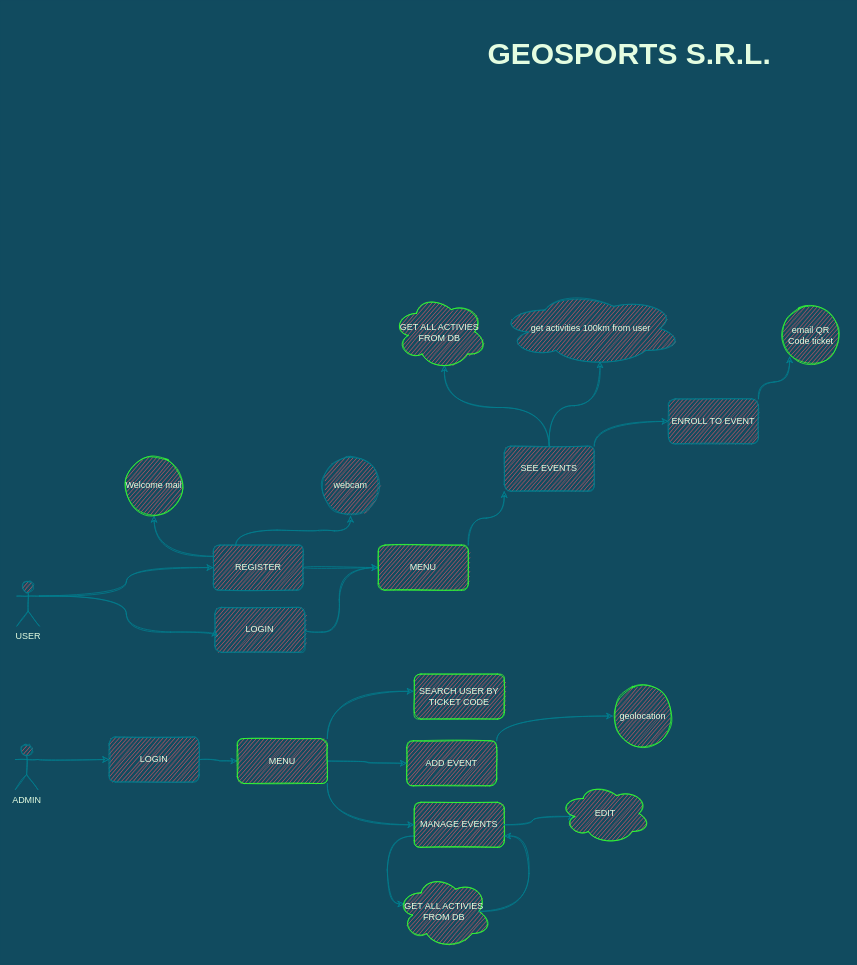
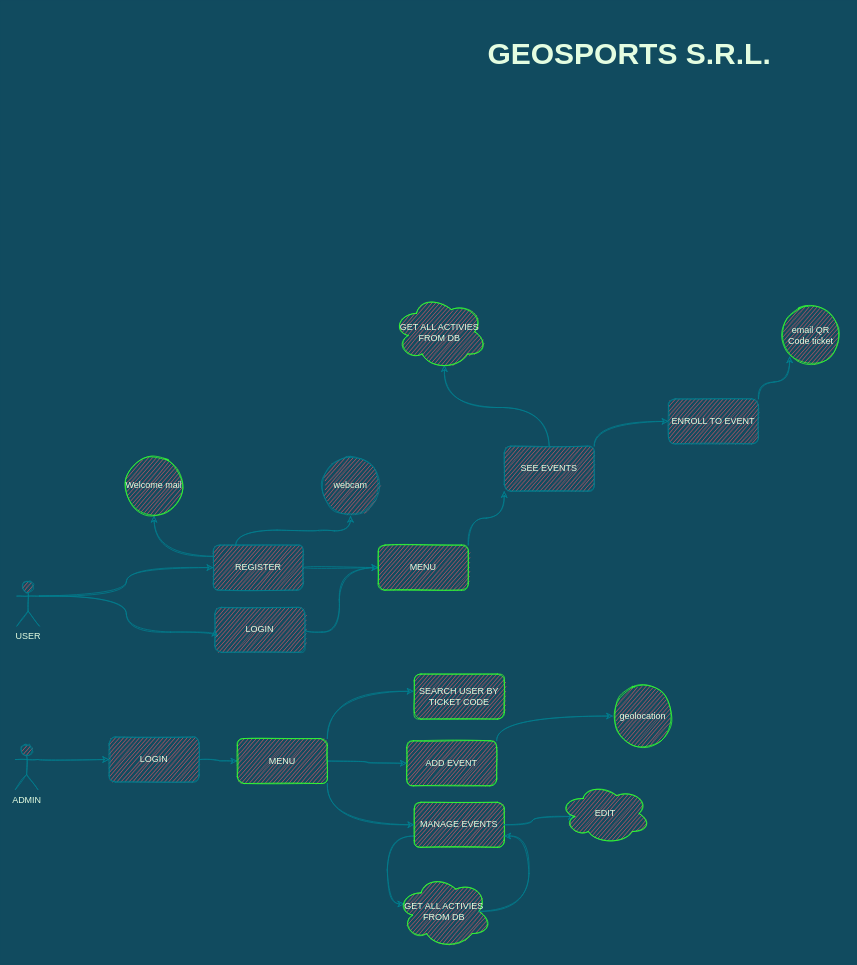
- <mxCell id="41" value="get activities 100km from user" style="ellipse;shape=cloud;whiteSpace=wrap;html=1;fontSize=12;fillColor=#F45B69;strokeColor=#028090;fontColor=#E4FDE1;sketch=1;rounded=1;" parent="1" vertex="1"><mxGeometry x="665" y="388" width="245" height="98" as="geometry" /></mxCell>
- <mxCell id="30" style="edgeStyle=orthogonalEdgeStyle;curved=1;rounded=1;sketch=1;orthogonalLoop=1;jettySize=auto;html=1;exitX=0.5;exitY=0;exitDx=0;exitDy=0;entryX=0.55;entryY=0.95;entryDx=0;entryDy=0;entryPerimeter=0;fontSize=12;fontColor=#E4FDE1;strokeColor=#028090;fillColor=#F45B69;" parent="1" source="24" target="41" edge="1"><mxGeometry relative="1" as="geometry"><mxPoint x="449" y="317" as="sourcePoint" /></mxGeometry></mxCell>
